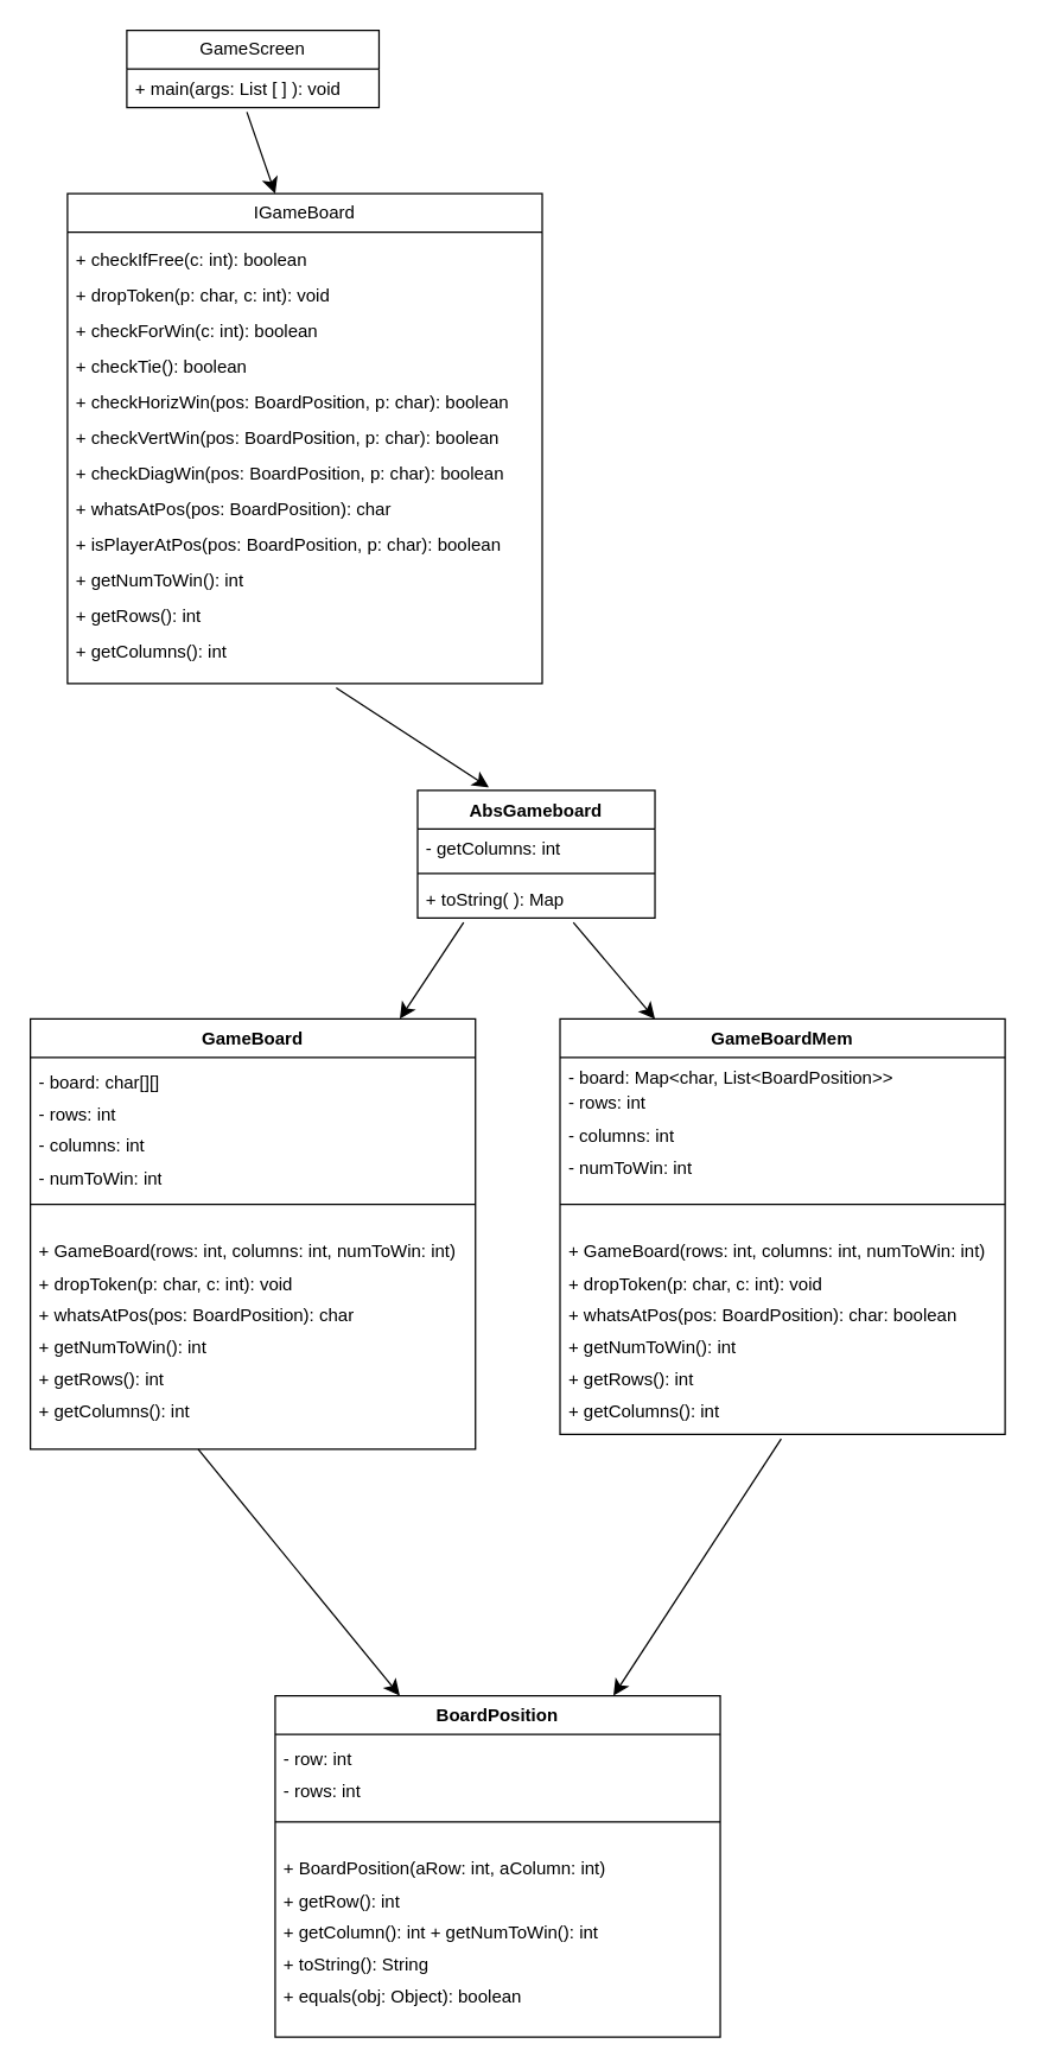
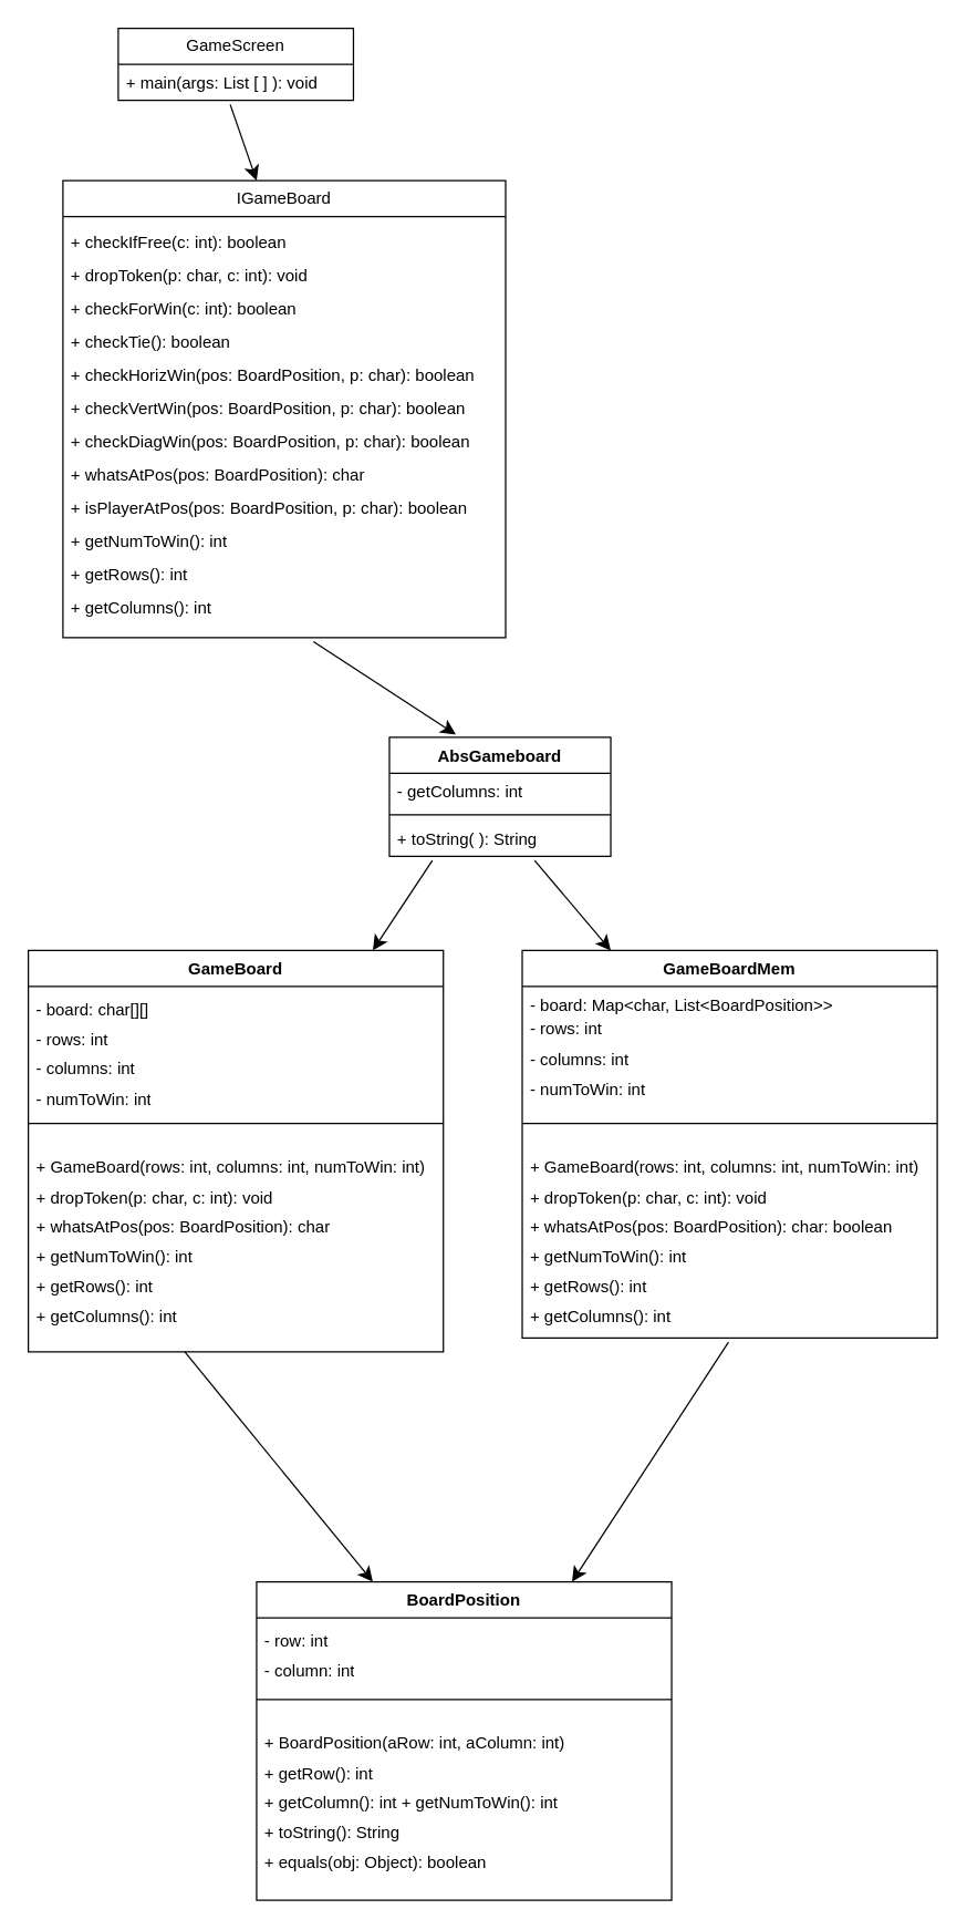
- <mxCell id="11" value="&lt;div&gt;+ toString( ): Map&lt;/div&gt;" style="text;strokeColor=none;fillColor=none;align=left;verticalAlign=top;spacingLeft=4;spacingRight=4;overflow=hidden;rotatable=0;points=[[0,0.5],[1,0.5]];portConstraint=eastwest;whiteSpace=wrap;html=1;" vertex="1" parent="8"><mxGeometry y="60" width="160" height="26" as="geometry" /></mxCell>
+ <mxCell id="11" value="&lt;div&gt;+ toString( ): String&lt;/div&gt;" style="text;strokeColor=none;fillColor=none;align=left;verticalAlign=top;spacingLeft=4;spacingRight=4;overflow=hidden;rotatable=0;points=[[0,0.5],[1,0.5]];portConstraint=eastwest;whiteSpace=wrap;html=1;" vertex="1" parent="8"><mxGeometry y="60" width="160" height="26" as="geometry" /></mxCell>
- <mxCell id="25" value="&lt;div style=&quot;line-height: 180%;&quot;&gt;- row: &lt;span class=&quot;hljs-keyword&quot;&gt;int&lt;/span&gt;&amp;nbsp;&lt;/div&gt;&lt;div style=&quot;line-height: 180%;&quot;&gt;- rows: &lt;span class=&quot;hljs-keyword&quot;&gt;int&lt;/span&gt;&lt;br&gt;&lt;br&gt;&lt;/div&gt;" style="text;strokeColor=none;fillColor=none;align=left;verticalAlign=top;spacingLeft=4;spacingRight=4;overflow=hidden;rotatable=0;points=[[0,0.5],[1,0.5]];portConstraint=eastwest;whiteSpace=wrap;html=1;" vertex="1" parent="24"><mxGeometry y="26" width="300" height="44" as="geometry" /></mxCell>
+ <mxCell id="25" value="&lt;div style=&quot;line-height: 180%;&quot;&gt;- row: &lt;span class=&quot;hljs-keyword&quot;&gt;int&lt;/span&gt;&amp;nbsp;&lt;/div&gt;&lt;div style=&quot;line-height: 180%;&quot;&gt;- column: &lt;span class=&quot;hljs-keyword&quot;&gt;int&lt;/span&gt;&lt;br&gt;&lt;br&gt;&lt;/div&gt;" style="text;strokeColor=none;fillColor=none;align=left;verticalAlign=top;spacingLeft=4;spacingRight=4;overflow=hidden;rotatable=0;points=[[0,0.5],[1,0.5]];portConstraint=eastwest;whiteSpace=wrap;html=1;" vertex="1" parent="24"><mxGeometry y="26" width="300" height="44" as="geometry" /></mxCell>
